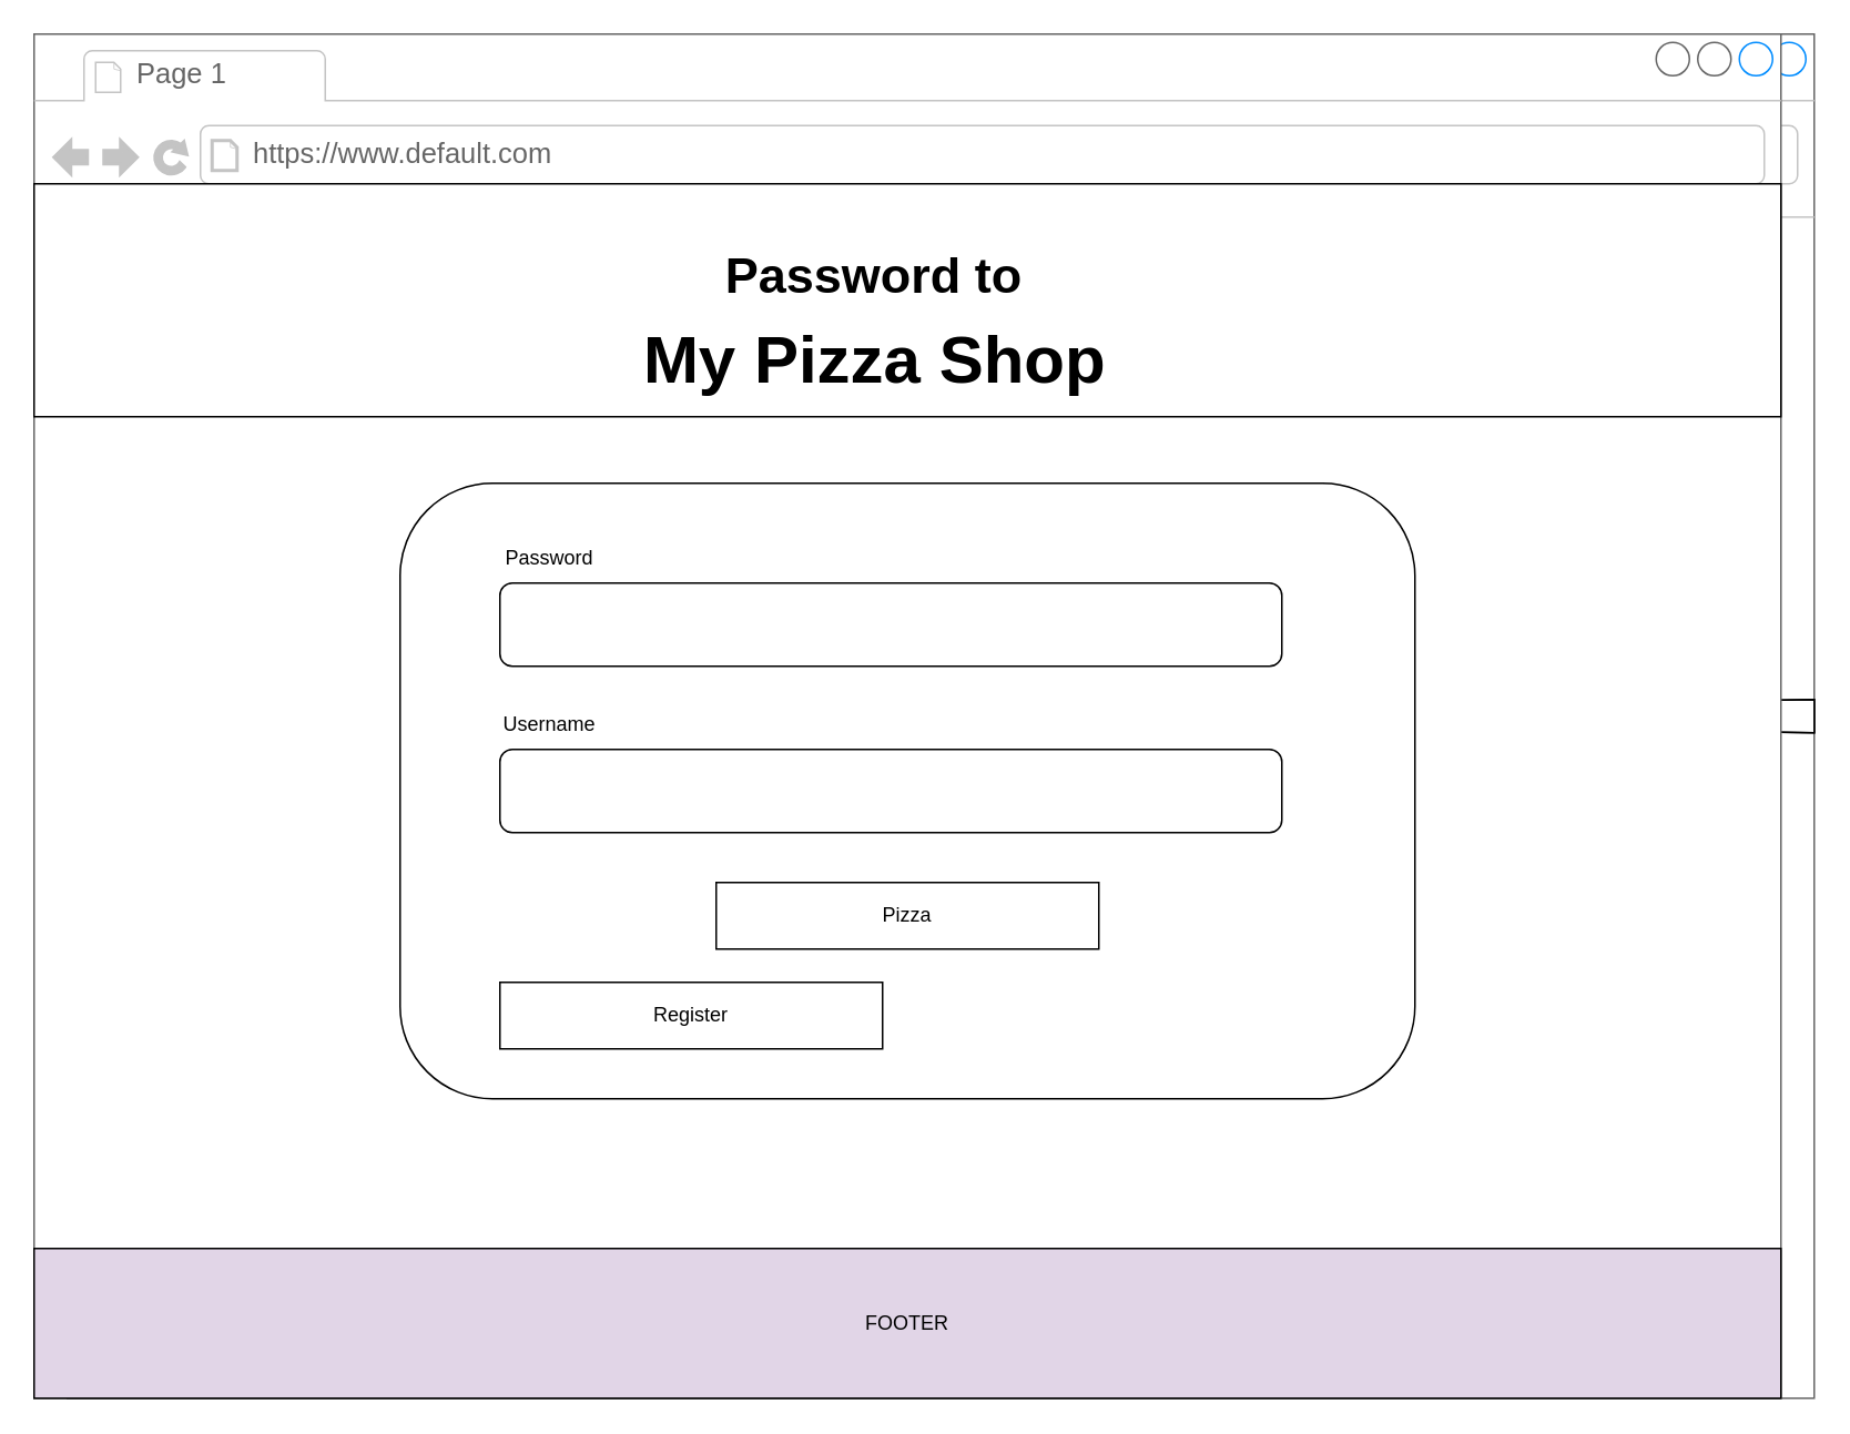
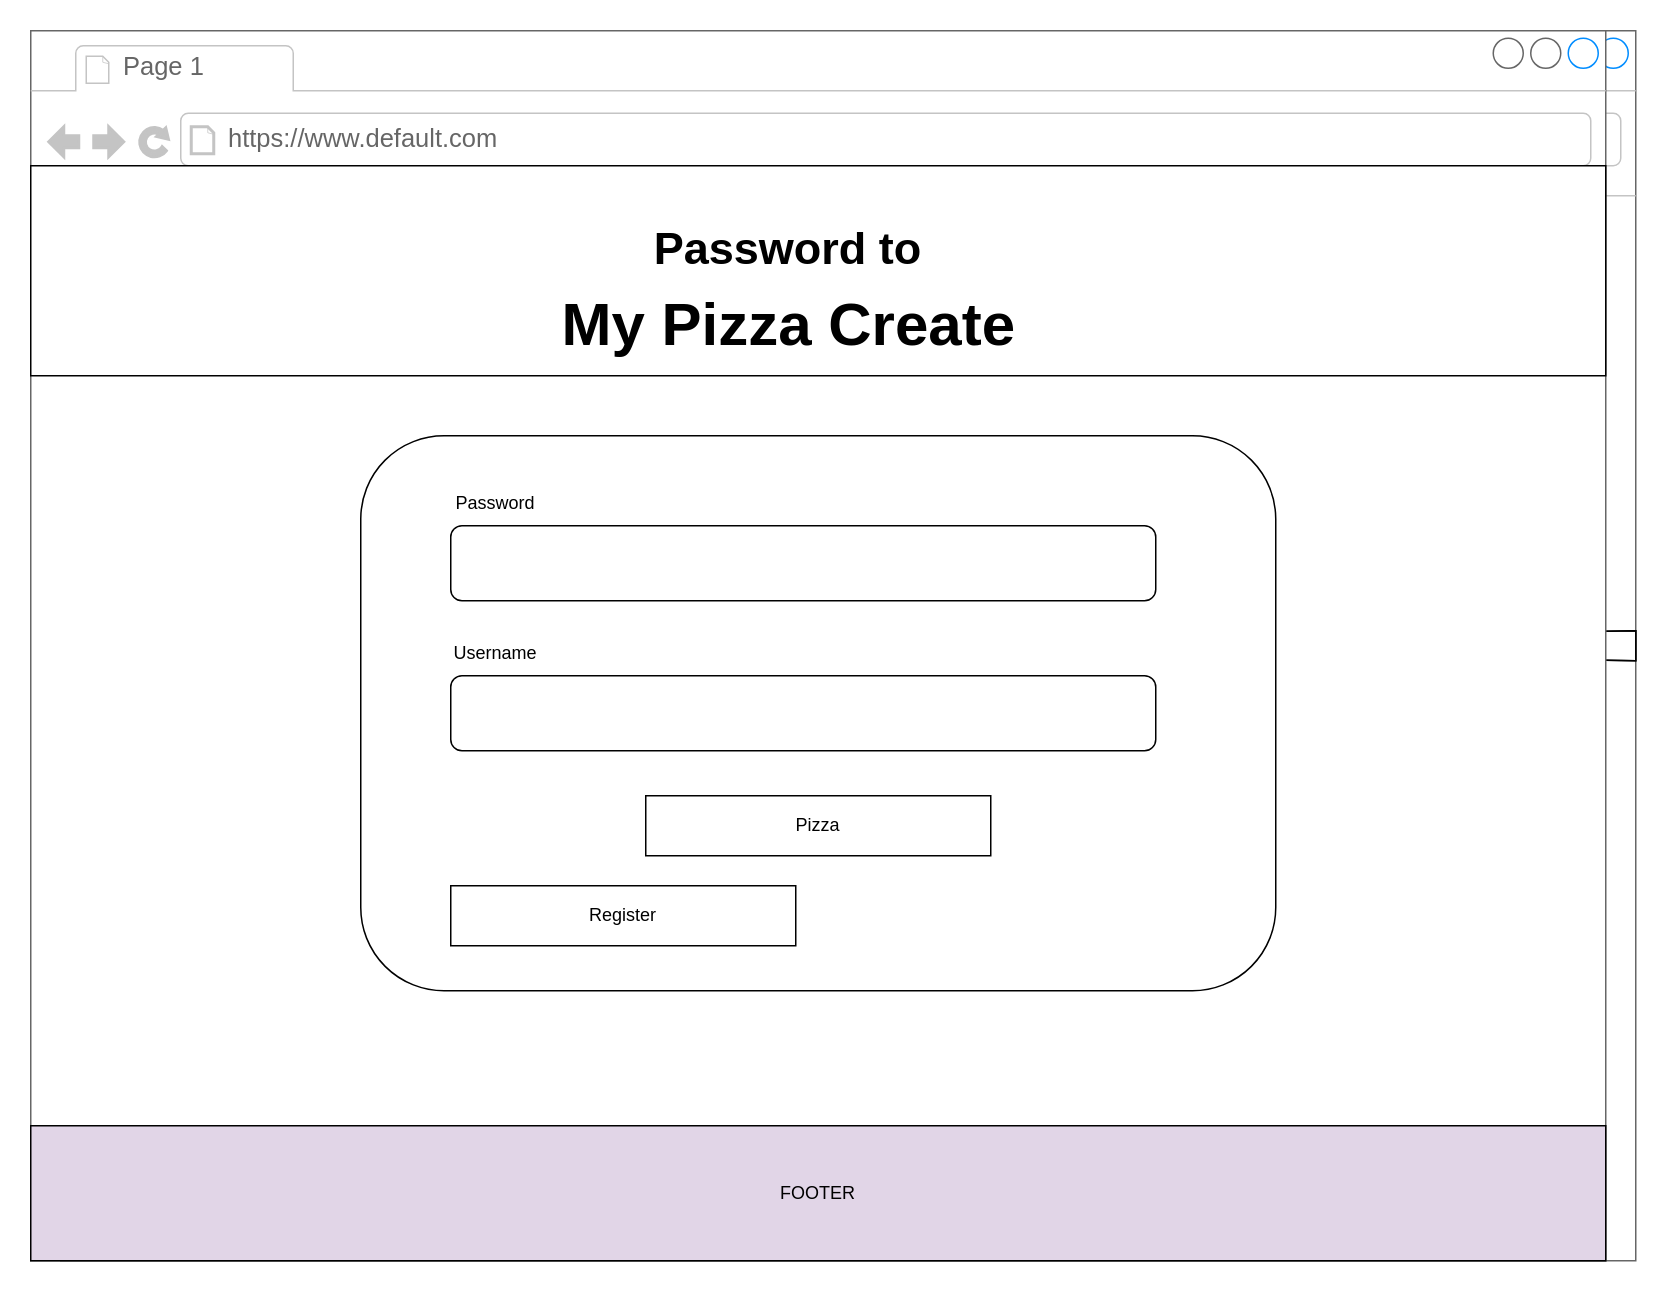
- <mxCell id="33" value="&lt;font style=&quot;font-size: 40px;&quot;&gt;&lt;b&gt;My Pizza Shop&lt;/b&gt;&lt;/font&gt;" style="text;html=1;strokeColor=none;fillColor=none;align=center;verticalAlign=middle;whiteSpace=wrap;rounded=0;fontSize=30;" vertex="1" parent="20"><mxGeometry x="302.5" y="180" width="405" height="30" as="geometry" /></mxCell>
+ <mxCell id="33" value="&lt;font style=&quot;font-size: 40px;&quot;&gt;&lt;b&gt;My Pizza Create&lt;/b&gt;&lt;/font&gt;" style="text;html=1;strokeColor=none;fillColor=none;align=center;verticalAlign=middle;whiteSpace=wrap;rounded=0;fontSize=30;" vertex="1" parent="20"><mxGeometry x="302.5" y="180" width="405" height="30" as="geometry" /></mxCell>
